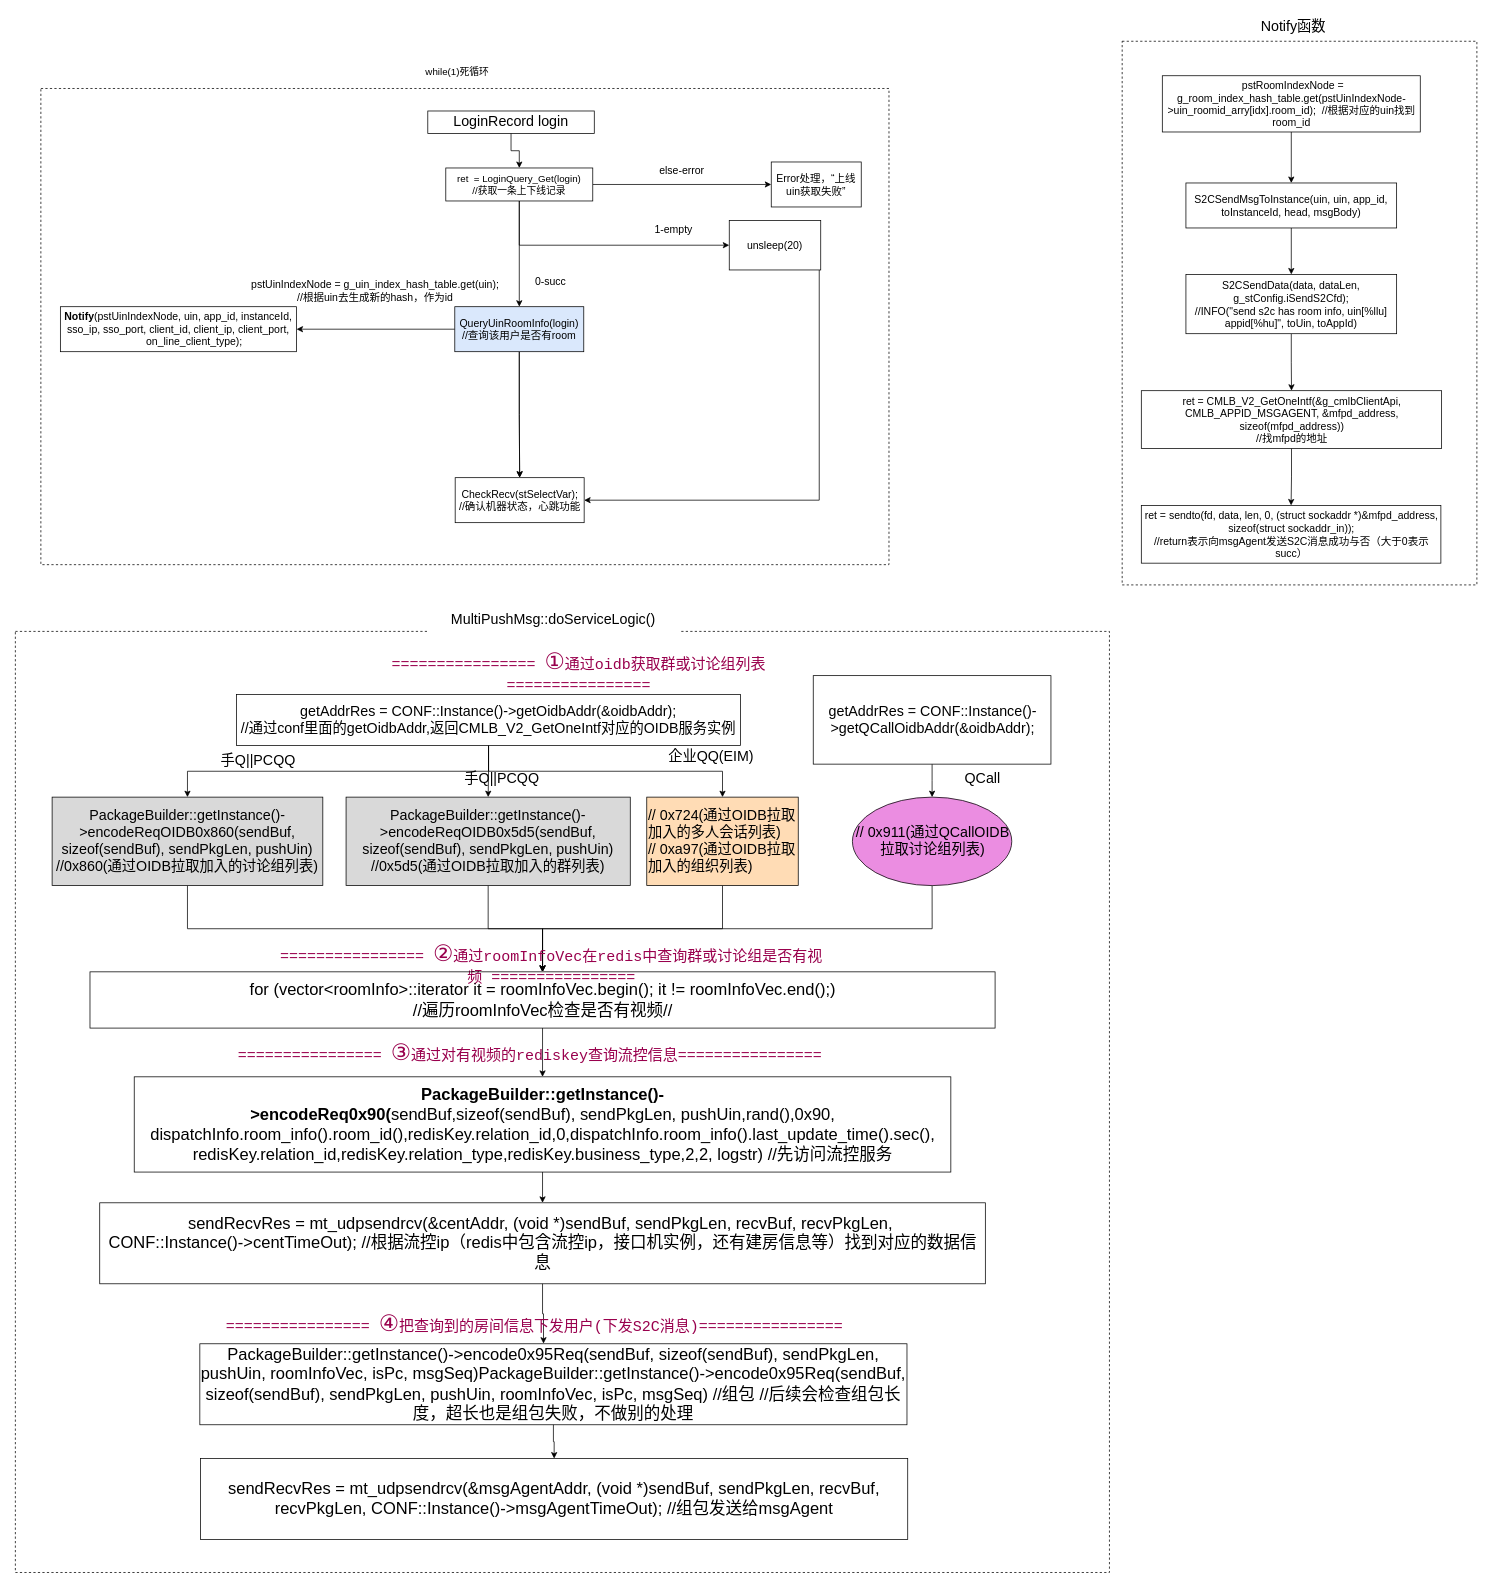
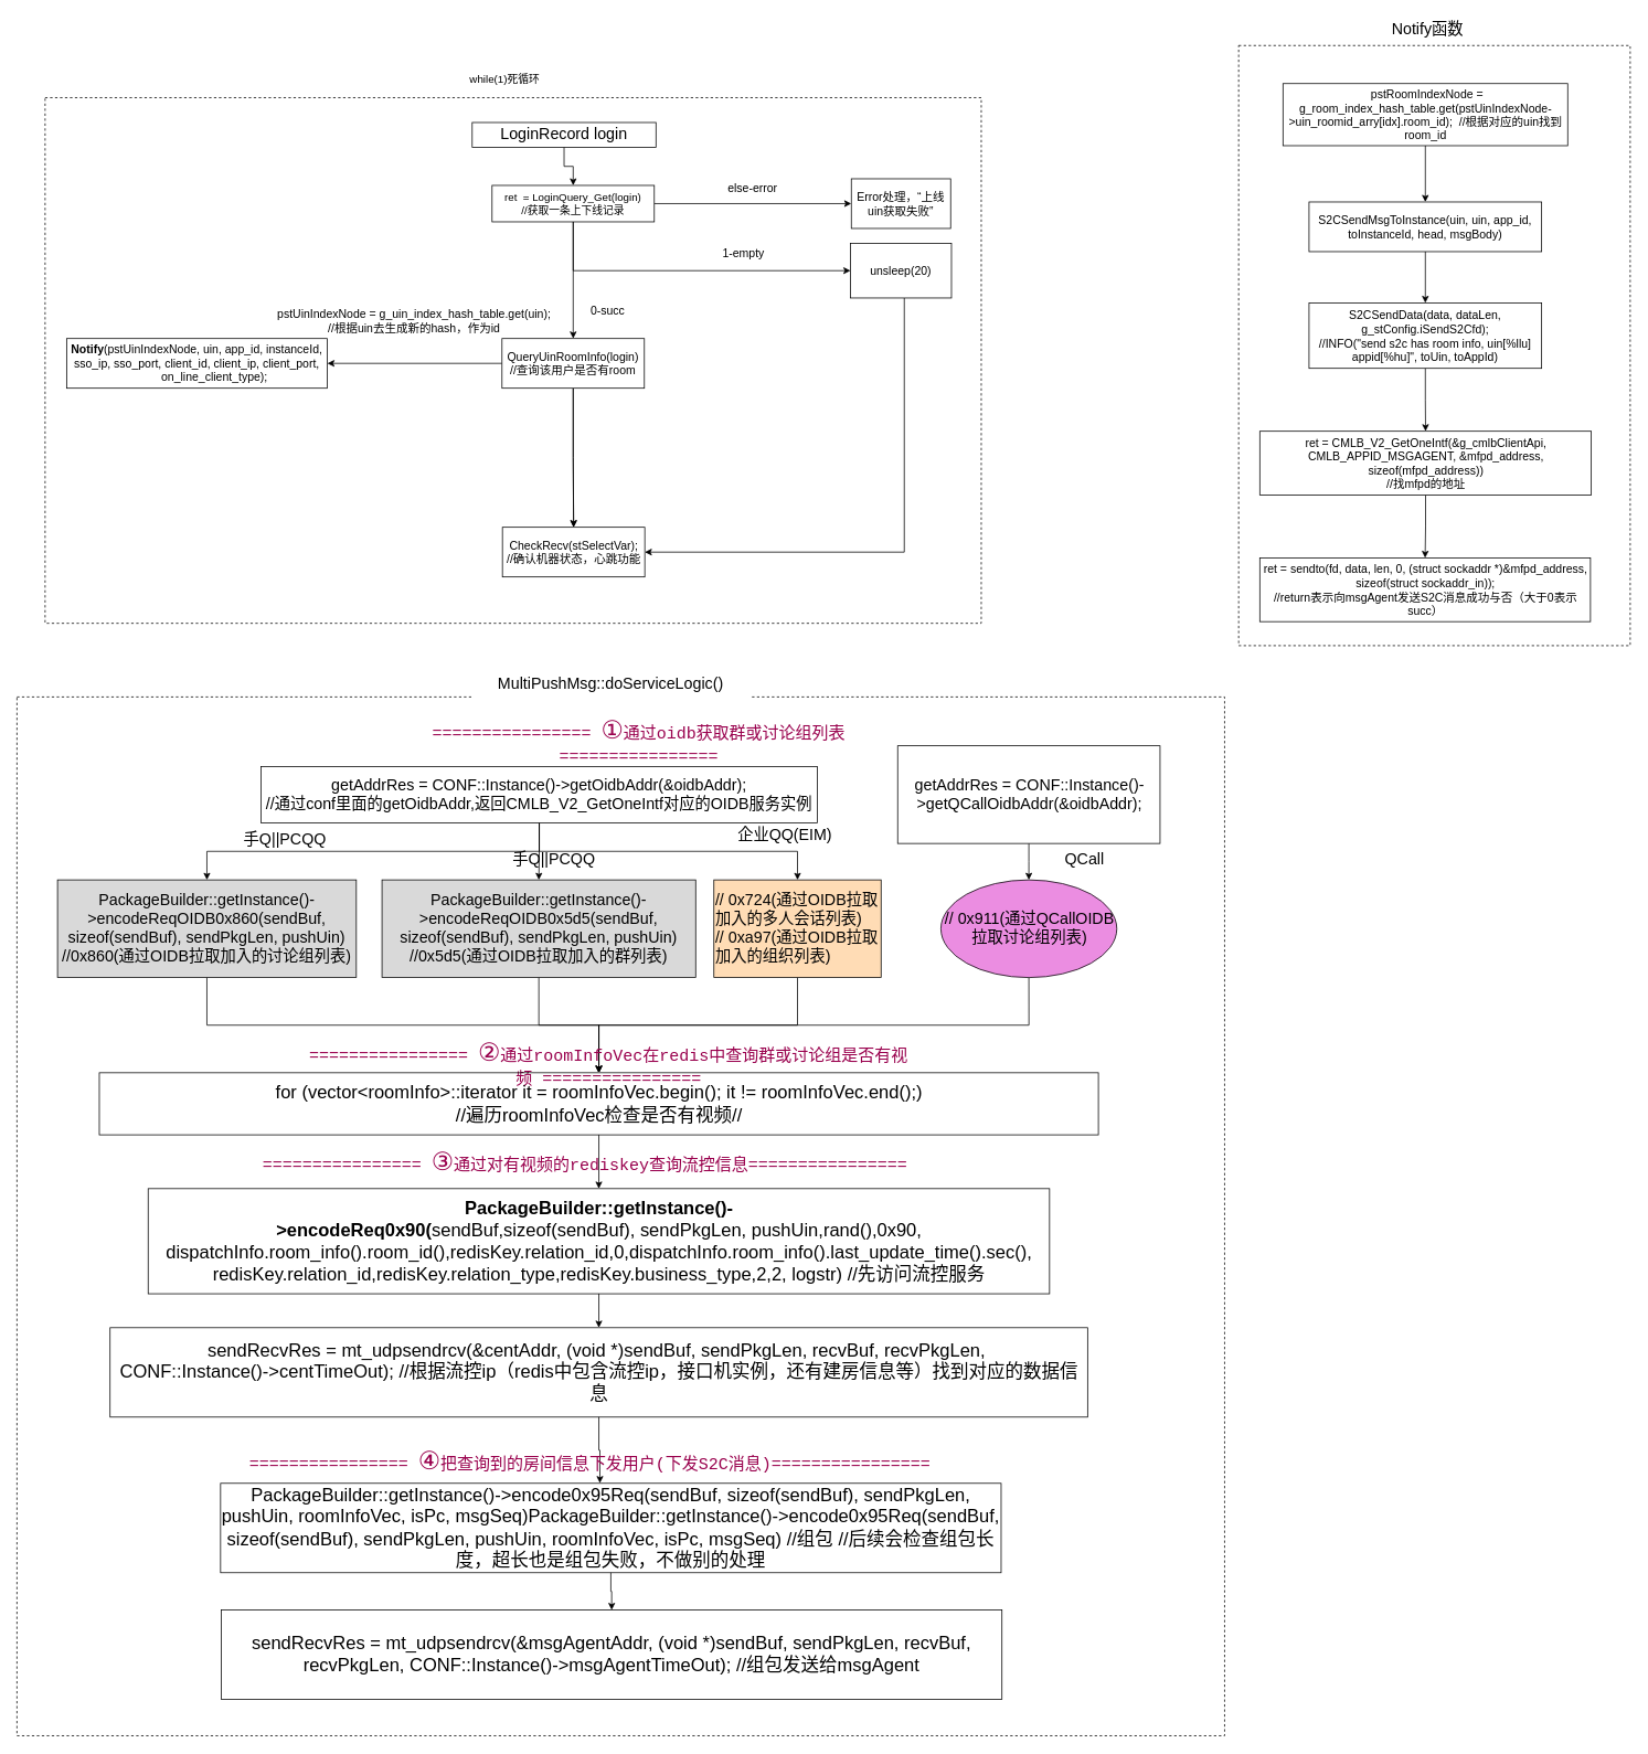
- <mxCell id="16" value="unsleep(20)" style="rounded=0;whiteSpace=wrap;html=1;fontSize=14;" vertex="1" parent="1"><mxGeometry x="972" y="293" width="122" height="66" as="geometry" /></mxCell>
+ <mxCell id="16" value="unsleep(20)" style="rounded=0;whiteSpace=wrap;html=1;fontSize=14;" vertex="1" parent="1"><mxGeometry x="1027" y="293" width="122" height="66" as="geometry" /></mxCell>
- <mxCell id="21" value="QueryUinRoomInfo(login)&lt;br&gt;//查询该用户是否有room" style="rounded=0;whiteSpace=wrap;html=1;fontSize=14;fillColor=#dae8fc;" vertex="1" parent="1"><mxGeometry x="606" y="408" width="172" height="60" as="geometry" /></mxCell>
+ <mxCell id="21" value="QueryUinRoomInfo(login)&lt;br&gt;//查询该用户是否有room" style="rounded=0;whiteSpace=wrap;html=1;fontSize=14;" vertex="1" parent="1"><mxGeometry x="606" y="408" width="172" height="60" as="geometry" /></mxCell>
